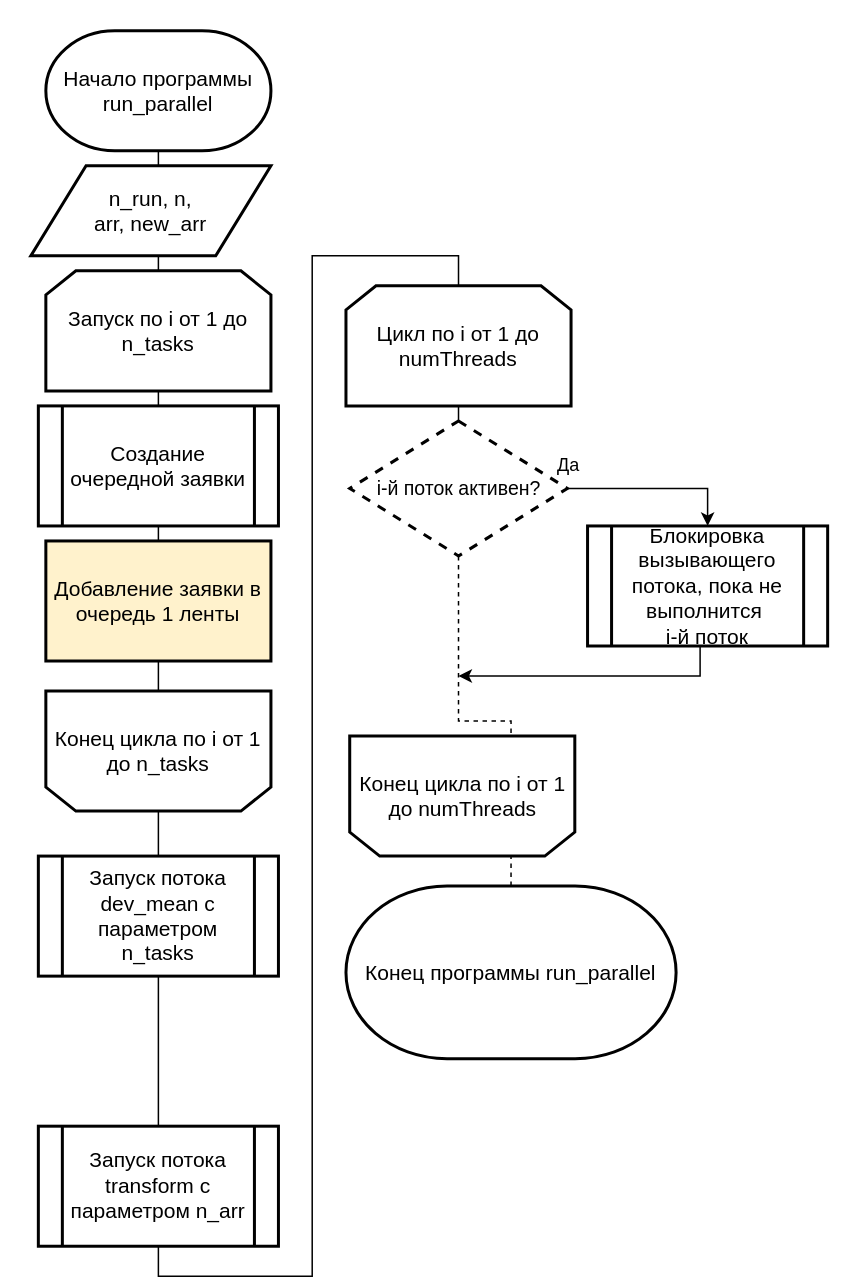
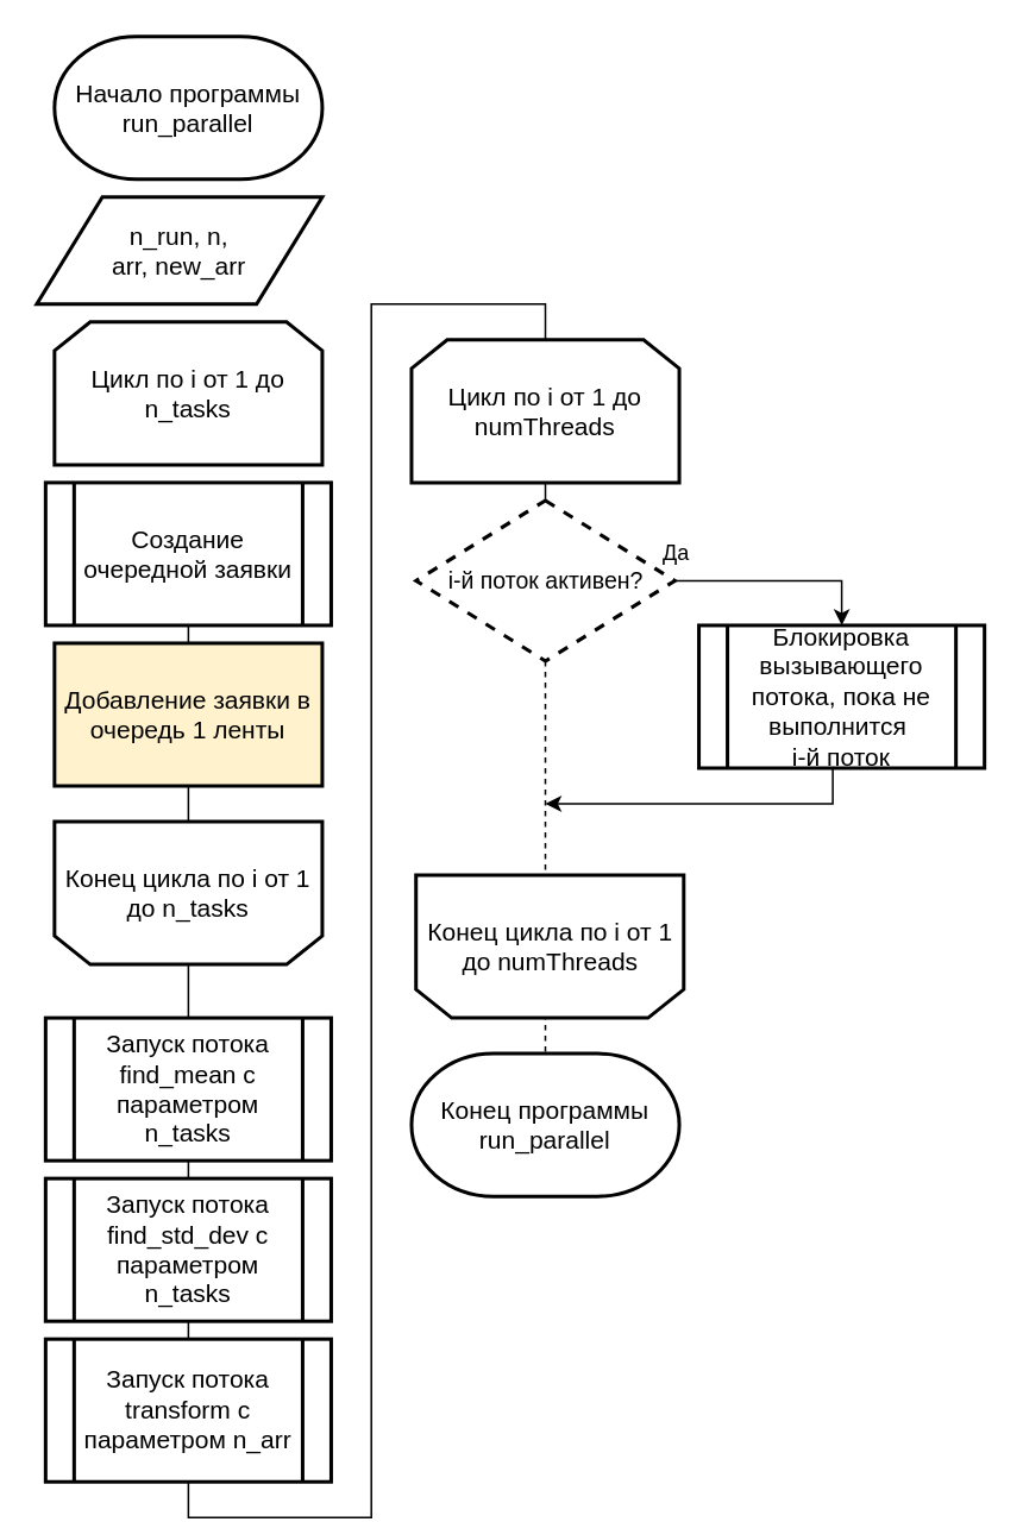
- <mxCell id="3" style="edgeStyle=orthogonalEdgeStyle;rounded=0;orthogonalLoop=1;jettySize=auto;html=1;exitX=0.5;exitY=1;exitDx=0;exitDy=0;entryX=0.5;entryY=1;entryDx=0;entryDy=0;endArrow=none;endFill=0;entryPerimeter=0;" parent="1" source="14" target="5" edge="1"><mxGeometry relative="1" as="geometry"><mxPoint x="105" y="360" as="sourcePoint" /><mxPoint x="110" y="1190" as="targetPoint" /><Array as="points"><mxPoint x="105" y="260" /><mxPoint x="105" y="260" /></Array></mxGeometry></mxCell>
- <mxCell id="9" value="&lt;span style=&quot;font-size: 14px&quot;&gt;Запуск по i от 1 до n_tasks&lt;/span&gt;" style="shape=loopLimit;whiteSpace=wrap;html=1;strokeWidth=2;" parent="1" vertex="1"><mxGeometry x="30" y="180" width="150" height="80" as="geometry" /></mxCell>
+ <mxCell id="9" value="&lt;span style=&quot;font-size: 14px&quot;&gt;Цикл по i от 1 до n_tasks&lt;/span&gt;" style="shape=loopLimit;whiteSpace=wrap;html=1;strokeWidth=2;" parent="1" vertex="1"><mxGeometry x="30" y="180" width="150" height="80" as="geometry" /></mxCell>
- <mxCell id="16" value="Запуск потока dev_mean с параметром n_tasks" style="shape=process;whiteSpace=wrap;html=1;backgroundOutline=1;strokeWidth=2;fontSize=14;" parent="1" vertex="1"><mxGeometry x="25" y="570" width="160" height="80" as="geometry" /></mxCell>
+ <mxCell id="16" value="Запуск потока find_mean с параметром n_tasks" style="shape=process;whiteSpace=wrap;html=1;backgroundOutline=1;strokeWidth=2;fontSize=14;" parent="1" vertex="1"><mxGeometry x="25" y="570" width="160" height="80" as="geometry" /></mxCell>
- <mxCell id="4" value="Конец программы run_parallel" style="strokeWidth=2;html=1;shape=mxgraph.flowchart.terminator;whiteSpace=wrap;fontSize=14;" parent="1" vertex="1"><mxGeometry x="230" y="590" width="220" height="115" as="geometry" /></mxCell>
+ <mxCell id="4" value="Конец программы run_parallel" style="strokeWidth=2;html=1;shape=mxgraph.flowchart.terminator;whiteSpace=wrap;fontSize=14;" parent="1" vertex="1"><mxGeometry x="230" y="590" width="150" height="80" as="geometry" /></mxCell>
+ <mxCell id="17" value="Запуск потока find_std_dev с параметром n_tasks" style="shape=process;whiteSpace=wrap;html=1;backgroundOutline=1;strokeWidth=2;fontSize=14;" parent="1" vertex="1"><mxGeometry x="25" y="660" width="160" height="80" as="geometry" /></mxCell>
